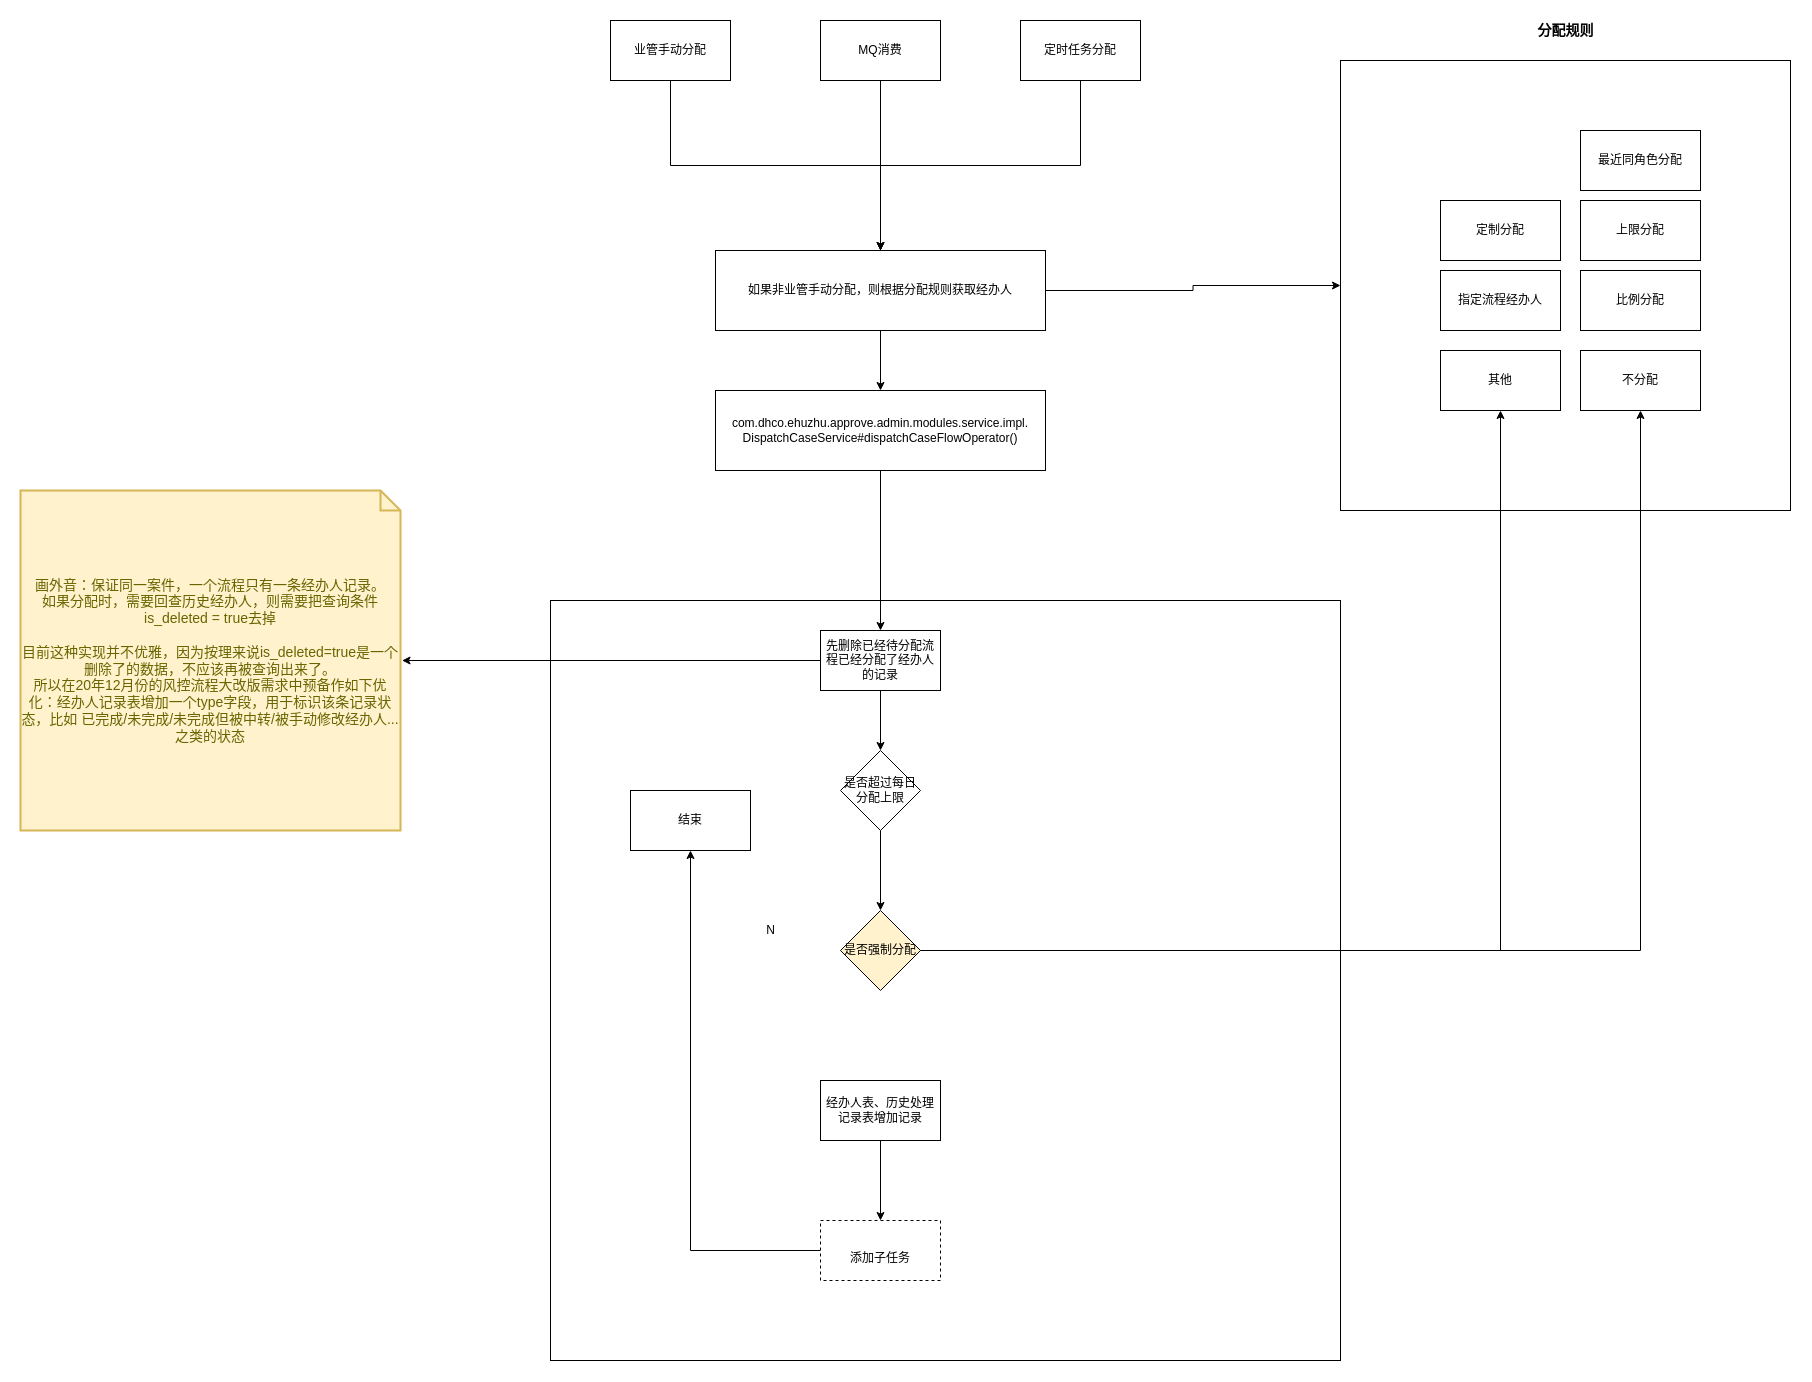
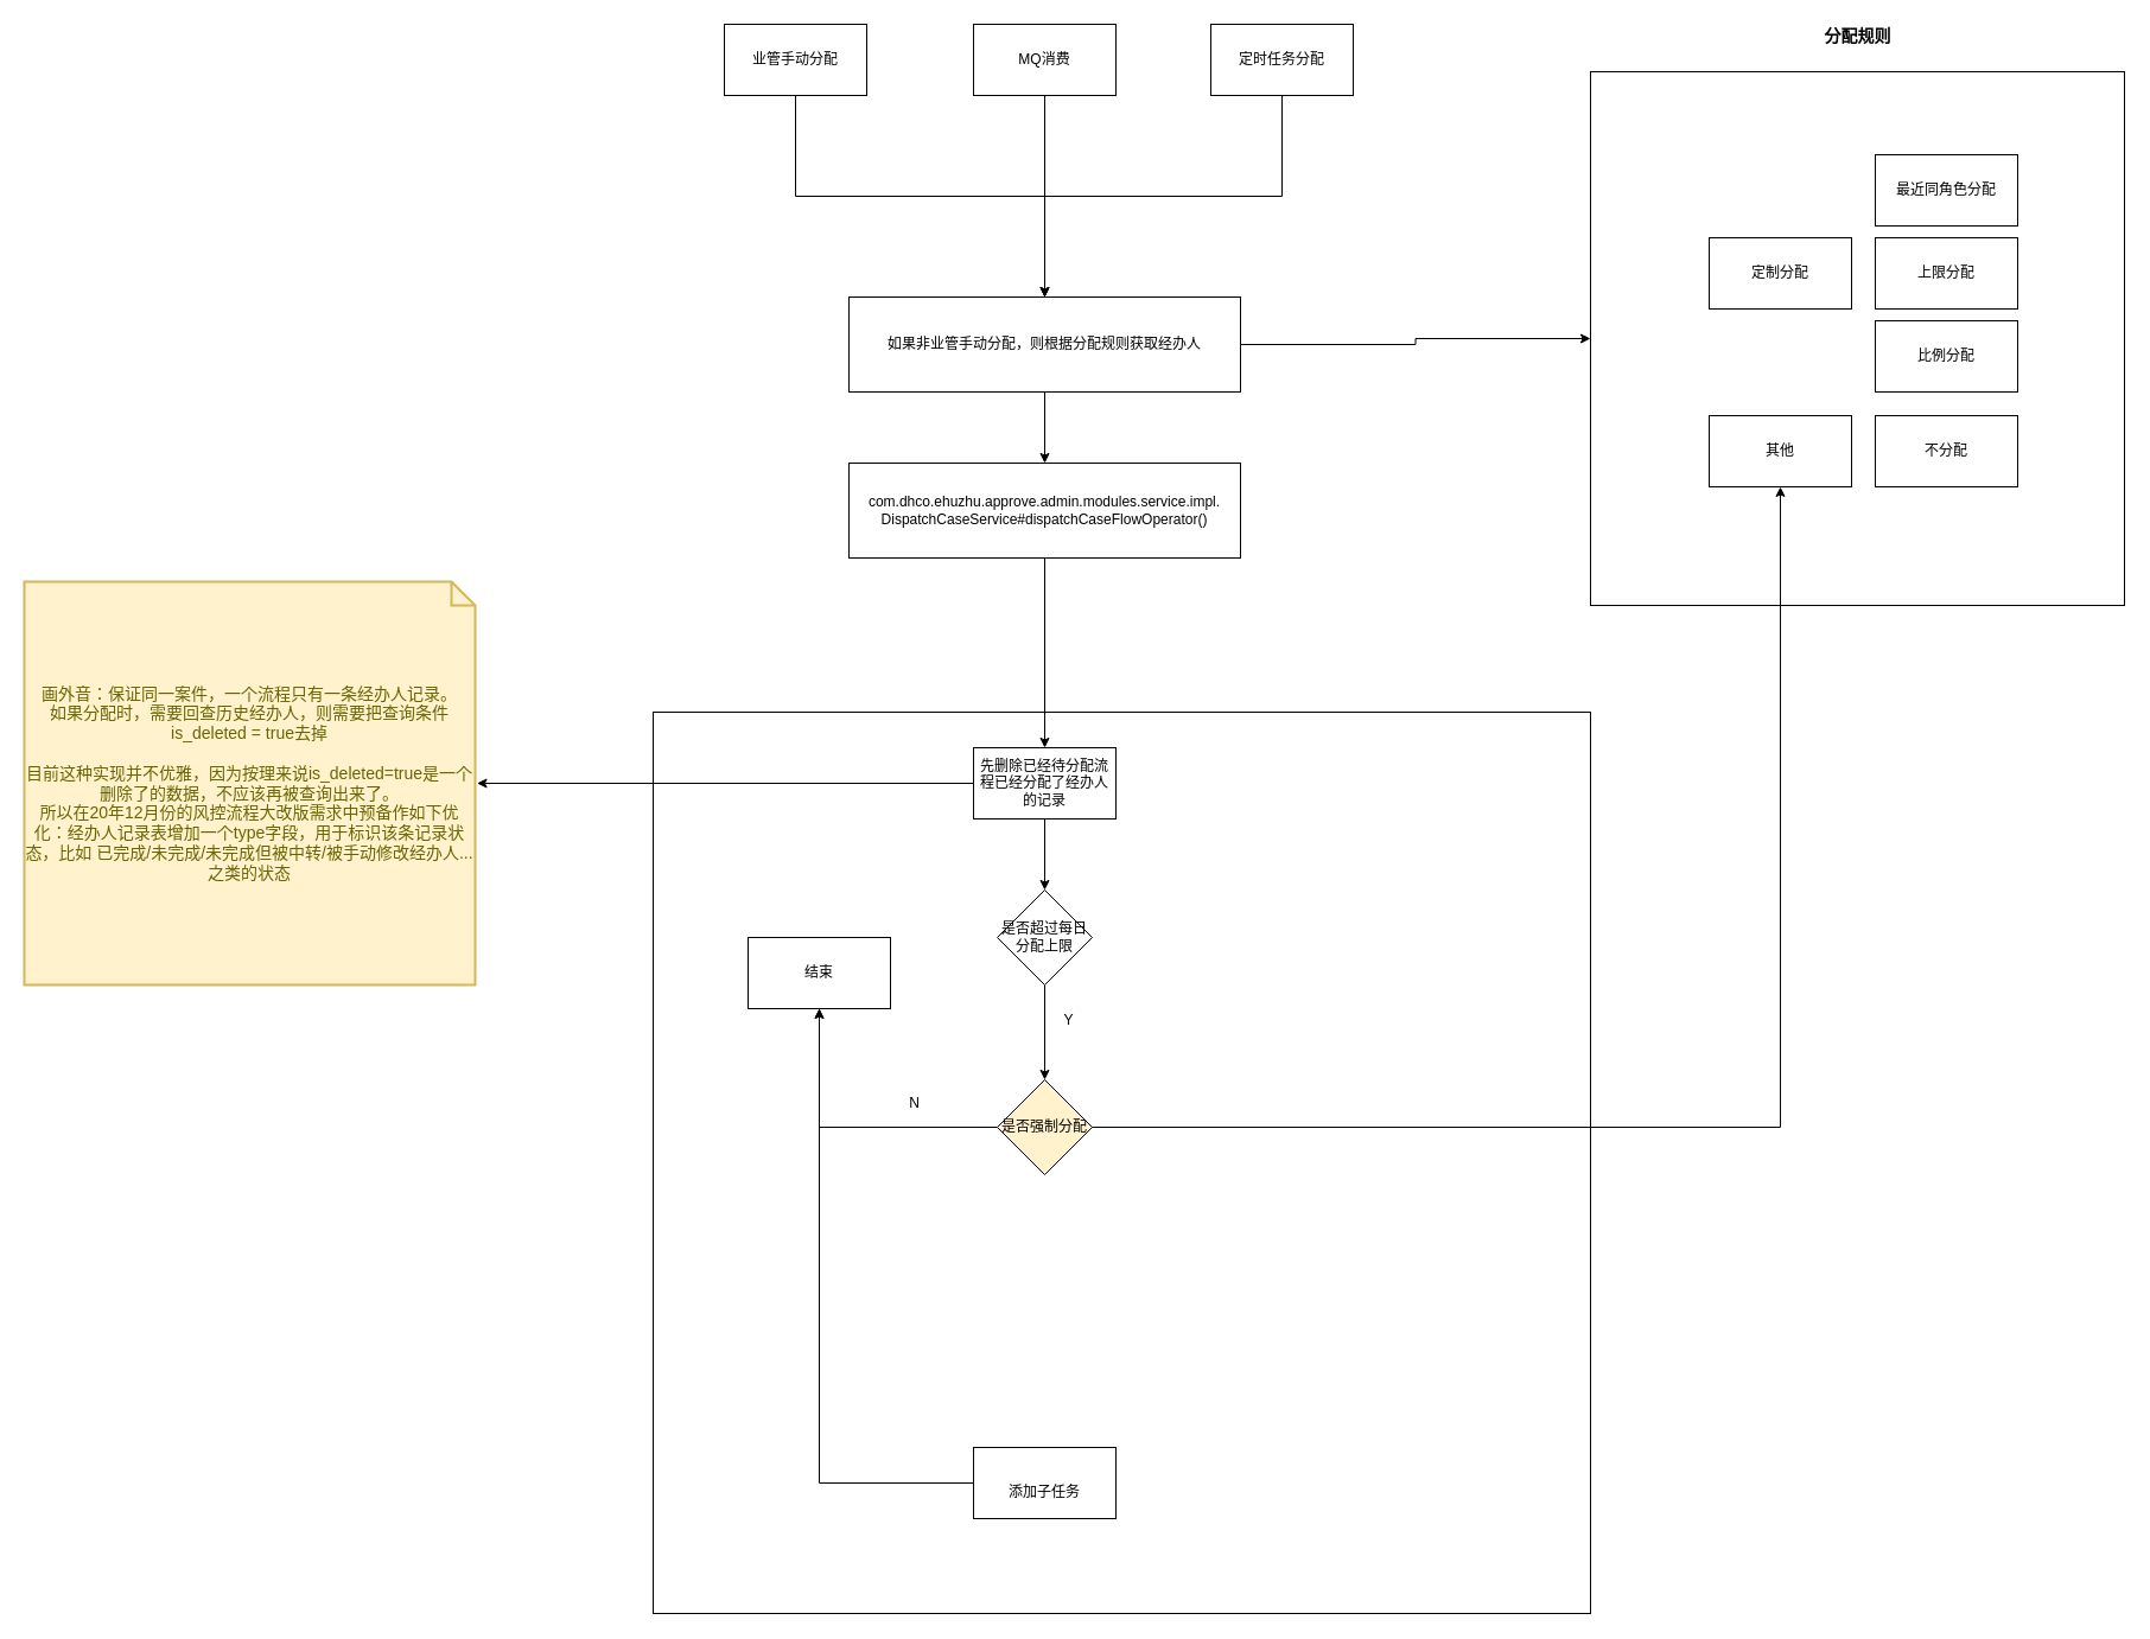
- <mxCell id="34" value="指定流程经办人" style="rounded=0;whiteSpace=wrap;html=1;" vertex="1" parent="1"><mxGeometry x="1440" y="270" width="120" height="60" as="geometry" /></mxCell>
- <mxCell id="18" style="edgeStyle=orthogonalEdgeStyle;rounded=0;orthogonalLoop=1;jettySize=auto;html=1;" edge="1" parent="1" source="20" target="36"><mxGeometry relative="1" as="geometry" /></mxCell>
+ <mxCell id="18" style="edgeStyle=orthogonalEdgeStyle;rounded=0;orthogonalLoop=1;jettySize=auto;html=1;entryX=0.5;entryY=1;entryDx=0;entryDy=0;" edge="1" parent="1" source="20" target="22"><mxGeometry relative="1" as="geometry" /></mxCell>
+ <mxCell id="21" value="Y" style="text;html=1;align=center;verticalAlign=middle;resizable=0;points=[];autosize=1;strokeColor=none;" vertex="1" parent="1"><mxGeometry x="890" y="850" width="20" height="20" as="geometry" /></mxCell>
- <mxCell id="25" value="经办人表、历史处理记录表增加记录" style="whiteSpace=wrap;html=1;" vertex="1" parent="1"><mxGeometry x="820" y="1080" width="120" height="60" as="geometry" /></mxCell>
- <mxCell id="24" value="" style="edgeStyle=orthogonalEdgeStyle;rounded=0;orthogonalLoop=1;jettySize=auto;html=1;" edge="1" parent="1" source="25" target="27"><mxGeometry relative="1" as="geometry" /></mxCell>
- <mxCell id="27" value="&lt;br&gt;添加子任务&lt;br&gt;" style="whiteSpace=wrap;html=1;dashed=1;" vertex="1" parent="1"><mxGeometry x="820" y="1220" width="120" height="60" as="geometry" /></mxCell>
+ <mxCell id="27" value="&lt;br&gt;添加子任务&lt;br&gt;" style="whiteSpace=wrap;html=1;" vertex="1" parent="1"><mxGeometry x="820" y="1220" width="120" height="60" as="geometry" /></mxCell>
